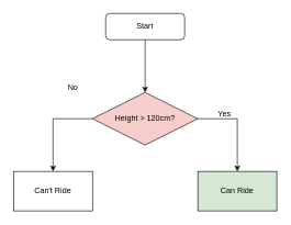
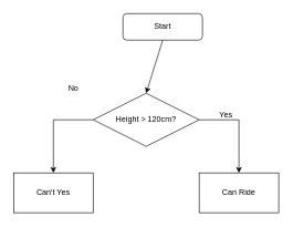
- <mxCell id="2" value="Start" style="rounded=1;whiteSpace=wrap;html=1;" vertex="1" parent="1"><mxGeometry x="160" y="20" width="120" height="40" as="geometry" /></mxCell>
+ <mxCell id="2" value="Start" style="rounded=1;whiteSpace=wrap;html=1;" vertex="1" parent="1"><mxGeometry x="185" y="20" width="120" height="40" as="geometry" /></mxCell>
- <mxCell id="4" value="Height &amp;gt; 120cm?" style="rhombus;whiteSpace=wrap;html=1;labelBackgroundColor=none;fillColor=#f8cecc;" vertex="1" parent="1"><mxGeometry x="140" y="140" width="160" height="80" as="geometry" /></mxCell>
+ <mxCell id="4" value="Height &amp;gt; 120cm?" style="rhombus;whiteSpace=wrap;html=1;labelBackgroundColor=none;" vertex="1" parent="1"><mxGeometry x="140" y="140" width="160" height="80" as="geometry" /></mxCell>
- <mxCell id="7" value="Can't Ride" style="rounded=0;whiteSpace=wrap;html=1;" vertex="1" parent="1"><mxGeometry x="20" y="260" width="120" height="60" as="geometry" /></mxCell>
+ <mxCell id="7" value="Can't Yes" style="rounded=0;whiteSpace=wrap;html=1;" vertex="1" parent="1"><mxGeometry x="20" y="260" width="120" height="60" as="geometry" /></mxCell>
- <mxCell id="8" value="Can Ride" style="rounded=0;whiteSpace=wrap;html=1;fillColor=#d5e8d4;" vertex="1" parent="1"><mxGeometry x="300" y="260" width="120" height="60" as="geometry" /></mxCell>
+ <mxCell id="8" value="Can Ride" style="rounded=0;whiteSpace=wrap;html=1;" vertex="1" parent="1"><mxGeometry x="300" y="260" width="120" height="60" as="geometry" /></mxCell>
